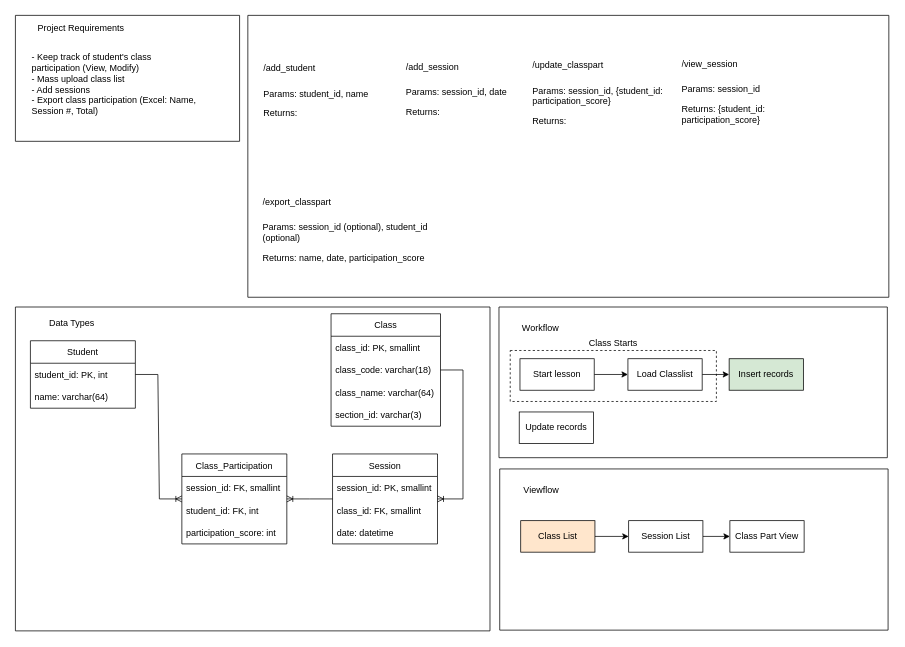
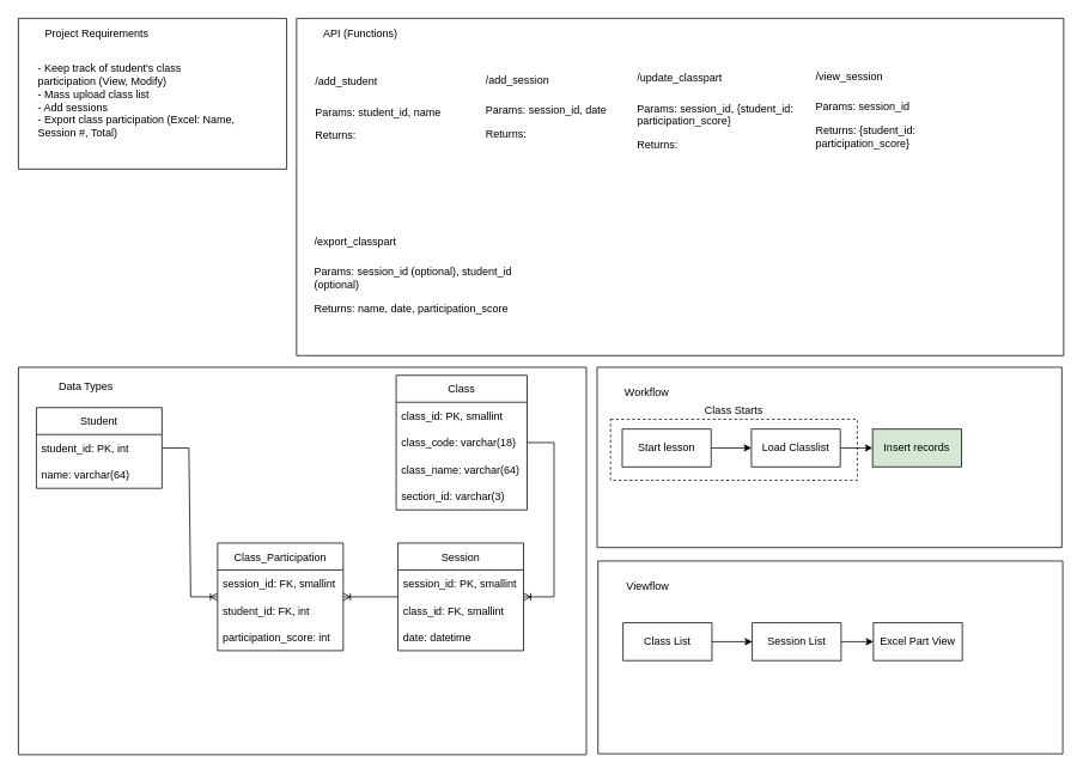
+ <mxCell id="6" value="API (Functions)" style="text;html=1;align=center;verticalAlign=middle;resizable=0;points=[];autosize=1;strokeColor=none;fillColor=none;" parent="5" vertex="1"><mxGeometry x="20" y="5" width="101" height="26" as="geometry" /></mxCell>
- <mxCell id="41" value="Update records" style="rounded=0;whiteSpace=wrap;html=1;" parent="33" vertex="1"><mxGeometry x="27" y="140" width="99" height="42" as="geometry" /></mxCell>
- <mxCell id="45" value="Class List" style="rounded=0;whiteSpace=wrap;html=1;fillColor=#ffe6cc;" vertex="1" parent="42"><mxGeometry x="28" y="69" width="99" height="42" as="geometry" /></mxCell>
+ <mxCell id="45" value="Class List" style="rounded=0;whiteSpace=wrap;html=1;" vertex="1" parent="42"><mxGeometry x="28" y="69" width="99" height="42" as="geometry" /></mxCell>
- <mxCell id="48" value="Class Part View" style="rounded=0;whiteSpace=wrap;html=1;" vertex="1" parent="42"><mxGeometry x="307" y="69" width="99" height="42" as="geometry" /></mxCell>
+ <mxCell id="48" value="Excel Part View" style="rounded=0;whiteSpace=wrap;html=1;" vertex="1" parent="42"><mxGeometry x="307" y="69" width="99" height="42" as="geometry" /></mxCell>
